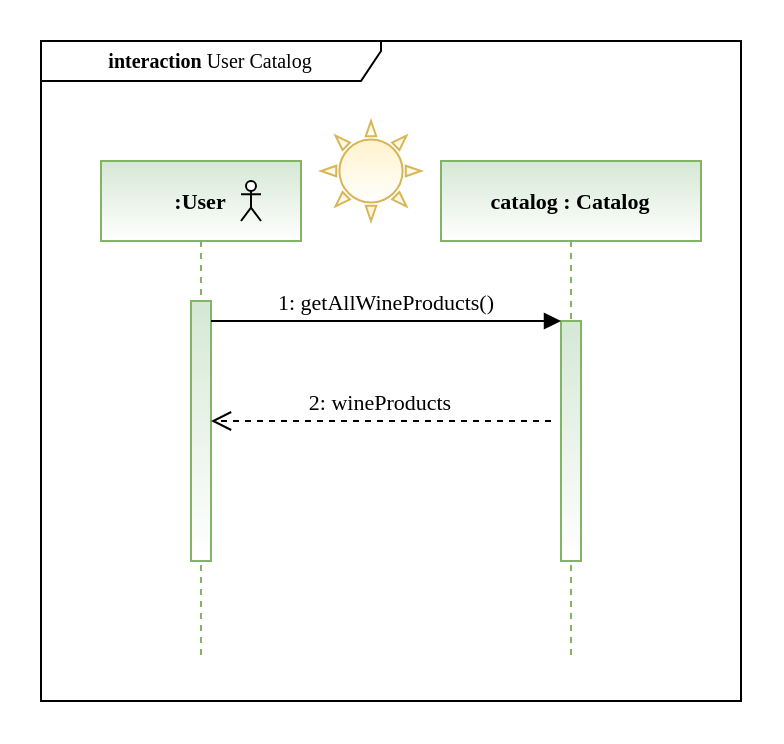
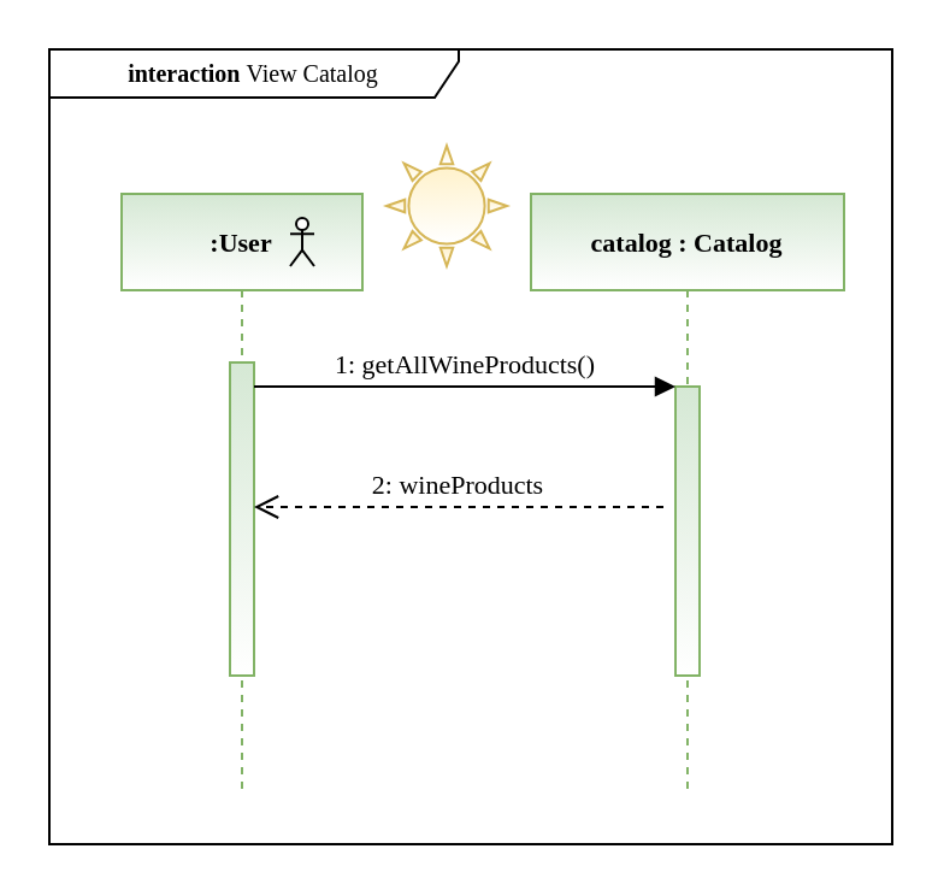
- <mxCell id="2" value="&lt;b style=&quot;font-size: 10px;&quot;&gt;interaction &lt;/b&gt;User Catalog" style="shape=umlFrame;whiteSpace=wrap;html=1;gradientColor=#ffffff;align=center;width=170;height=20;fontFamily=Lucida Console;fontSize=10;" vertex="1" parent="1"><mxGeometry x="20" y="20" width="350" height="330" as="geometry" /></mxCell>
+ <mxCell id="2" value="&lt;b style=&quot;font-size: 10px;&quot;&gt;interaction &lt;/b&gt;View Catalog" style="shape=umlFrame;whiteSpace=wrap;html=1;gradientColor=#ffffff;align=center;width=170;height=20;fontFamily=Lucida Console;fontSize=10;" vertex="1" parent="1"><mxGeometry x="20" y="20" width="350" height="330" as="geometry" /></mxCell>
